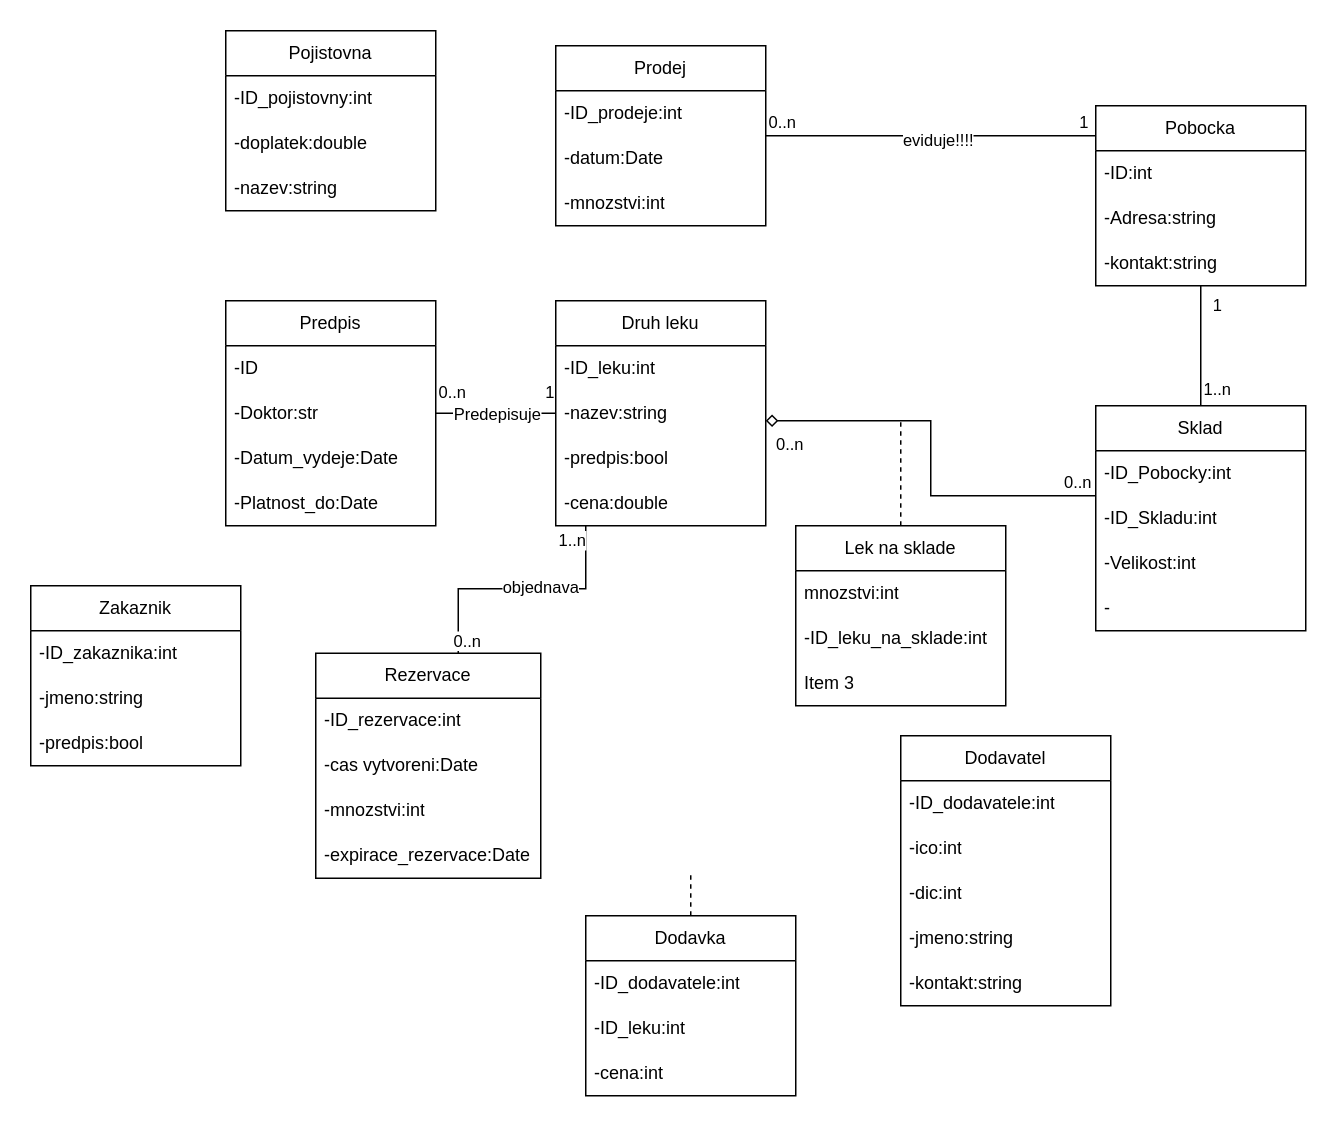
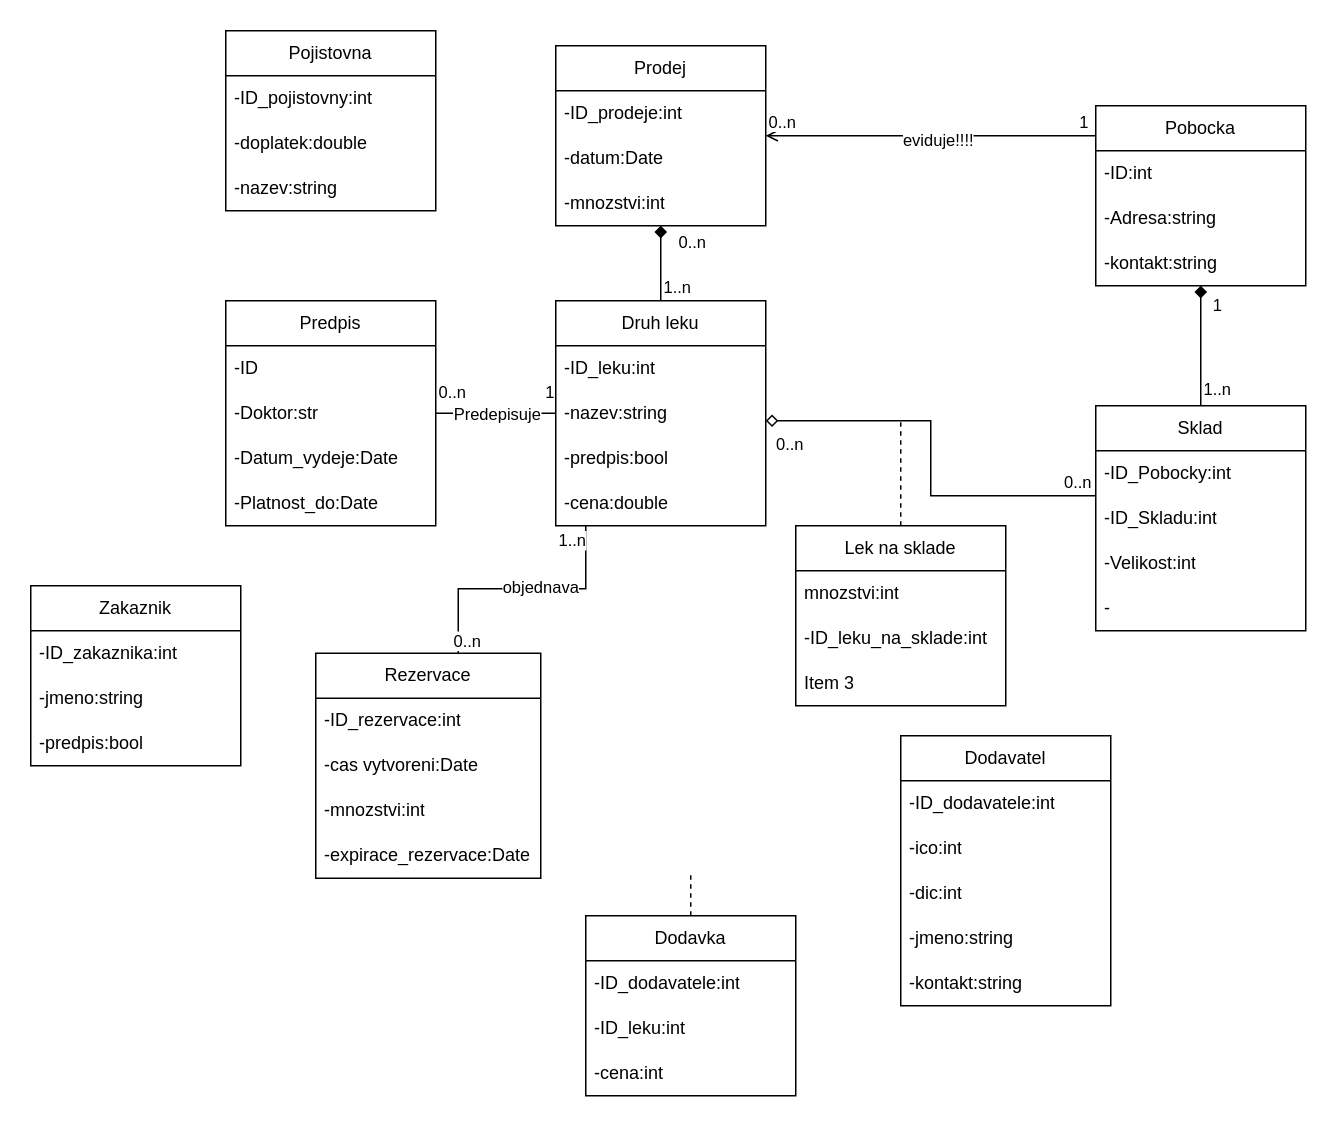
- <mxCell id="10" style="edgeStyle=orthogonalEdgeStyle;rounded=0;orthogonalLoop=1;jettySize=auto;html=1;endArrow=none;endFill=0;" edge="1" parent="1" source="14" target="43"><mxGeometry relative="1" as="geometry"><Array as="points"><mxPoint x="670" y="90" /></Array></mxGeometry></mxCell>
+ <mxCell id="10" style="edgeStyle=orthogonalEdgeStyle;rounded=0;orthogonalLoop=1;jettySize=auto;html=1;endArrow=open;endFill=0;" edge="1" parent="1" source="14" target="43"><mxGeometry relative="1" as="geometry"><Array as="points"><mxPoint x="670" y="90" /></Array></mxGeometry></mxCell>
+ <mxCell id="2" style="edgeStyle=orthogonalEdgeStyle;rounded=0;orthogonalLoop=1;jettySize=auto;html=1;endArrow=diamond;endFill=1;" edge="1" parent="1" source="5" target="43"><mxGeometry relative="1" as="geometry" /></mxCell>
+ <mxCell id="3" value="1..n" style="edgeLabel;html=1;align=center;verticalAlign=middle;resizable=0;points=[];" vertex="1" connectable="0" parent="2"><mxGeometry x="-0.129" y="2" relative="1" as="geometry"><mxPoint x="12" y="12" as="offset" /></mxGeometry></mxCell>
+ <mxCell id="4" value="0..n" style="edgeLabel;html=1;align=center;verticalAlign=middle;resizable=0;points=[];" vertex="1" connectable="0" parent="2"><mxGeometry x="0.606" relative="1" as="geometry"><mxPoint x="20" as="offset" /></mxGeometry></mxCell>
- <mxCell id="18" style="edgeStyle=orthogonalEdgeStyle;rounded=0;orthogonalLoop=1;jettySize=auto;html=1;endArrow=none;endFill=1;" edge="1" parent="1" source="24" target="14"><mxGeometry relative="1" as="geometry" /></mxCell>
+ <mxCell id="18" style="edgeStyle=orthogonalEdgeStyle;rounded=0;orthogonalLoop=1;jettySize=auto;html=1;endArrow=diamond;endFill=1;" edge="1" parent="1" source="24" target="14"><mxGeometry relative="1" as="geometry" /></mxCell>
